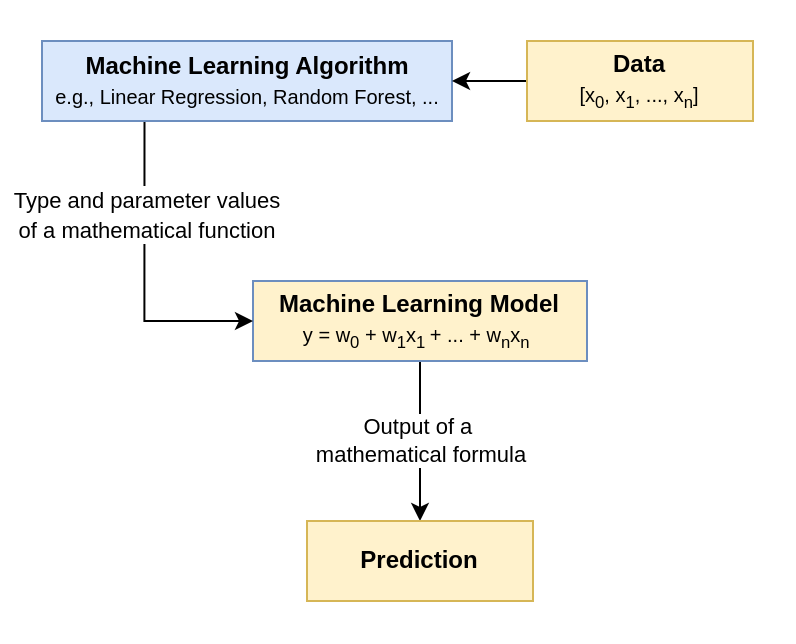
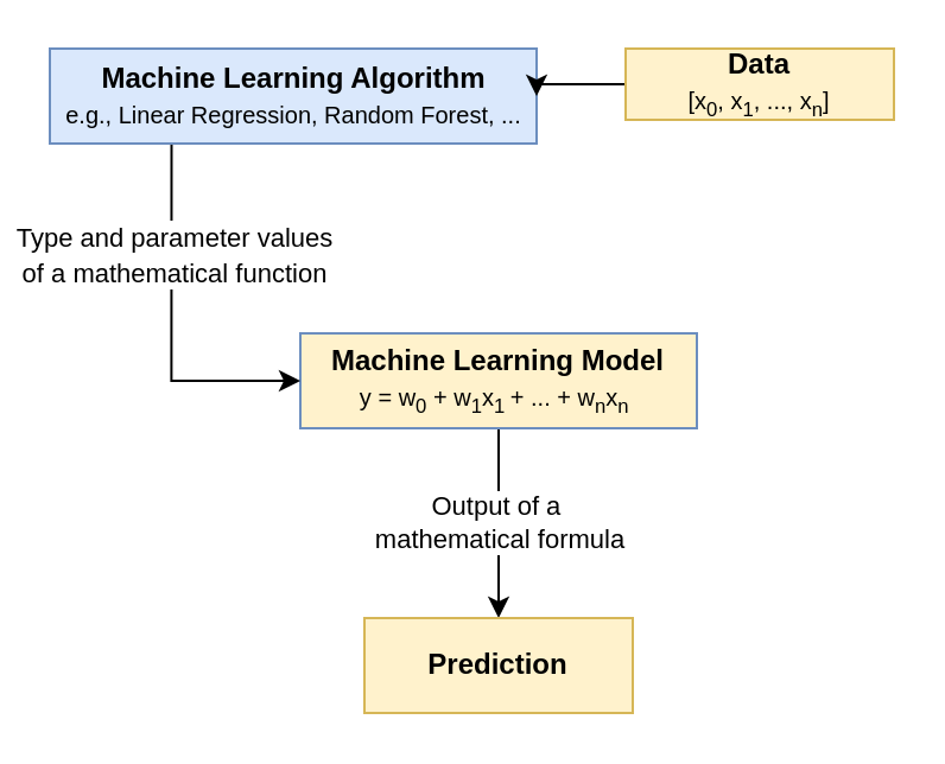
- <mxCell id="9" value="&lt;b&gt;Data&lt;/b&gt;&lt;br&gt;&lt;font style=&quot;font-size: 10px&quot;&gt;[x&lt;sub&gt;0&lt;/sub&gt;, x&lt;sub&gt;1&lt;/sub&gt;, ..., x&lt;sub&gt;n&lt;/sub&gt;]&lt;/font&gt;" style="rounded=0;whiteSpace=wrap;html=1;fillColor=#fff2cc;strokeColor=#d6b656;" vertex="1" parent="1"><mxGeometry x="263" y="20" width="113" height="40" as="geometry" /></mxCell>
+ <mxCell id="9" value="&lt;b&gt;Data&lt;/b&gt;&lt;br&gt;&lt;font style=&quot;font-size: 10px&quot;&gt;[x&lt;sub&gt;0&lt;/sub&gt;, x&lt;sub&gt;1&lt;/sub&gt;, ..., x&lt;sub&gt;n&lt;/sub&gt;]&lt;/font&gt;" style="rounded=0;whiteSpace=wrap;html=1;fillColor=#fff2cc;strokeColor=#d6b656;" vertex="1" parent="1"><mxGeometry x="263" y="20" width="113" height="30" as="geometry" /></mxCell>
